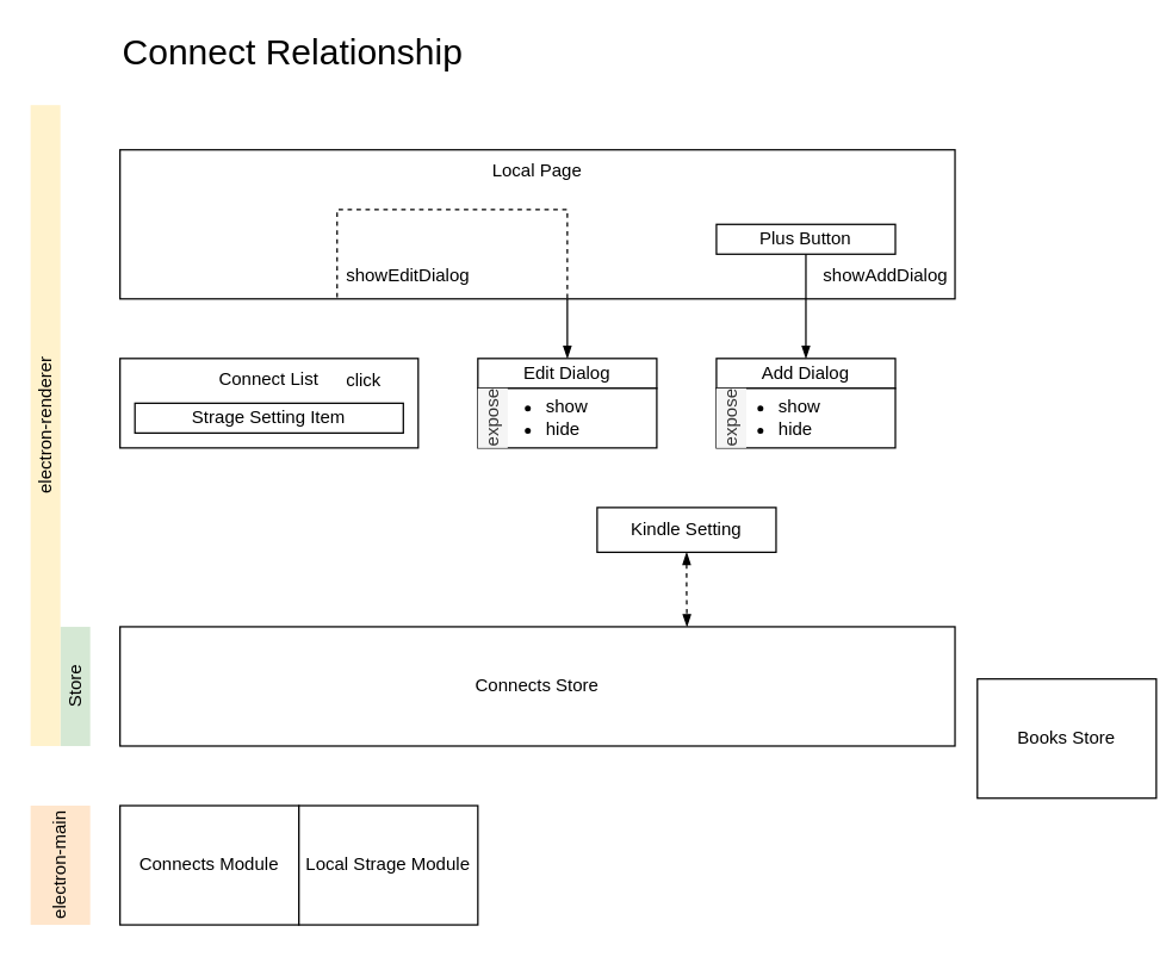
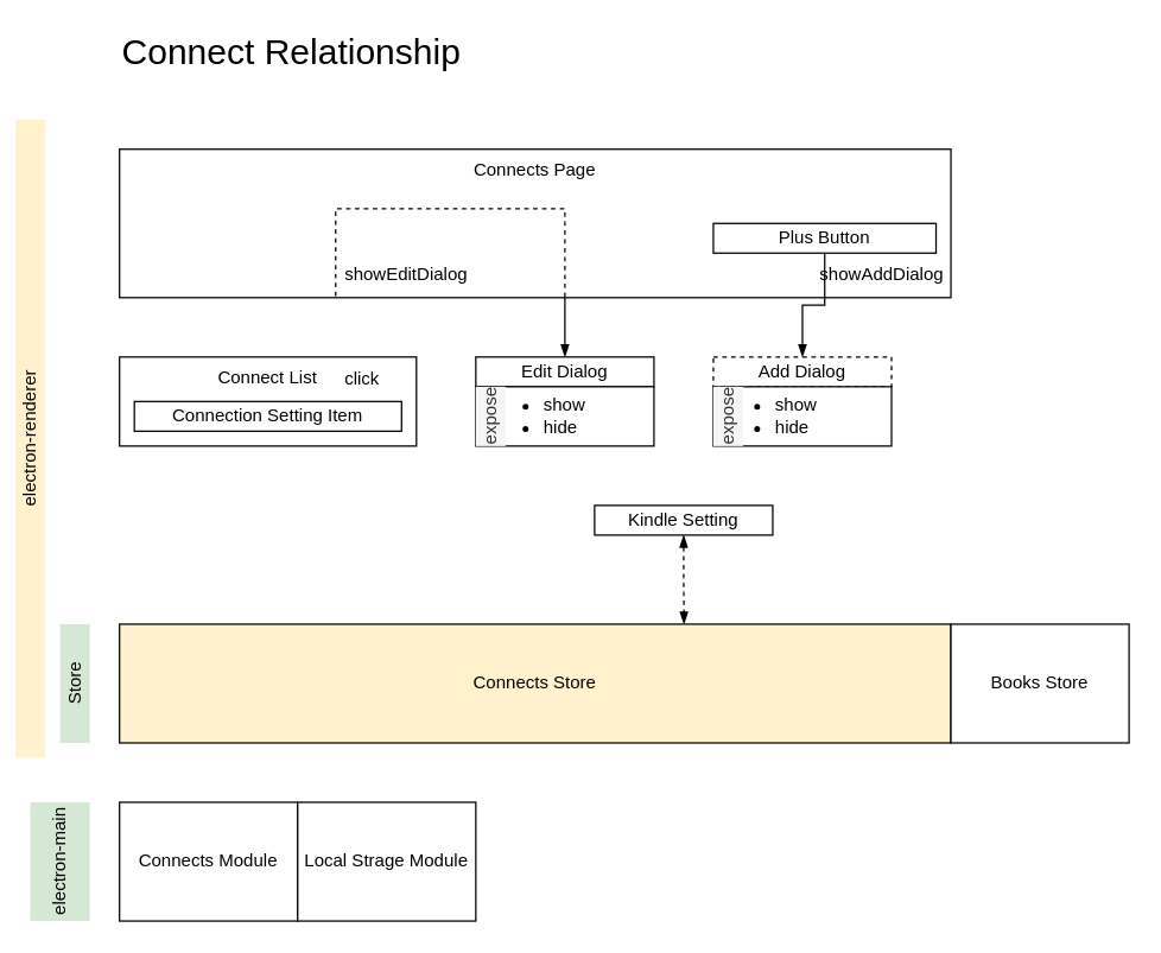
- <mxCell id="3" value="Local Page" style="rounded=0;whiteSpace=wrap;html=1;verticalAlign=top;" parent="1" vertex="1"><mxGeometry y="100" width="560" height="100" as="geometry" x="80" /></mxCell>
+ <mxCell id="3" value="Connects Page" style="rounded=0;whiteSpace=wrap;html=1;verticalAlign=top;" parent="1" vertex="1"><mxGeometry y="100" width="560" height="100" as="geometry" x="80" /></mxCell>
- <mxCell id="11" value="Plus Button" style="rounded=0;whiteSpace=wrap;html=1;" parent="1" vertex="1"><mxGeometry x="480" y="150" width="120" height="20" as="geometry" /></mxCell>
+ <mxCell id="11" value="Plus Button" style="rounded=0;whiteSpace=wrap;html=1;" parent="1" vertex="1"><mxGeometry x="480" y="150" width="150" height="20" as="geometry" /></mxCell>
- <mxCell id="5" value="Add Dialog" style="rounded=0;whiteSpace=wrap;html=1;" parent="1" vertex="1"><mxGeometry x="480" y="240" width="120" height="20" as="geometry" /></mxCell>
+ <mxCell id="5" value="Add Dialog" style="rounded=0;whiteSpace=wrap;html=1;dashed=1;" parent="1" vertex="1"><mxGeometry x="480" y="240" width="120" height="20" as="geometry" /></mxCell>
- <mxCell id="12" value="Strage Setting Item" style="rounded=0;whiteSpace=wrap;html=1;" parent="1" vertex="1"><mxGeometry x="90" y="270" width="180" height="20" as="geometry" /></mxCell>
+ <mxCell id="12" value="Connection Setting Item" style="rounded=0;whiteSpace=wrap;html=1;" parent="1" vertex="1"><mxGeometry x="90" y="270" width="180" height="20" as="geometry" /></mxCell>
- <mxCell id="22" value="electron-renderer" style="rounded=0;whiteSpace=wrap;html=1;strokeColor=none;fillColor=#fff2cc;horizontal=0;" parent="1" vertex="1"><mxGeometry x="20" y="70" width="20" height="430" as="geometry" /></mxCell>
+ <mxCell id="22" value="electron-renderer" style="rounded=0;whiteSpace=wrap;html=1;strokeColor=none;fillColor=#fff2cc;horizontal=0;" parent="1" vertex="1"><mxGeometry x="10" y="80" width="20" height="430" as="geometry" /></mxCell>
- <mxCell id="19" value="Kindle Setting" style="rounded=0;whiteSpace=wrap;html=1;" parent="1" vertex="1"><mxGeometry x="400" y="340" width="120" height="30" as="geometry" /></mxCell>
+ <mxCell id="19" value="Kindle Setting" style="rounded=0;whiteSpace=wrap;html=1;" parent="1" vertex="1"><mxGeometry x="400" y="340" width="120" height="20" as="geometry" /></mxCell>
- <mxCell id="20" value="Connects Store" style="rounded=0;whiteSpace=wrap;html=1;" parent="1" vertex="1"><mxGeometry y="420" width="560" height="80" as="geometry" x="80" /></mxCell>
+ <mxCell id="20" value="Connects Store" style="rounded=0;whiteSpace=wrap;html=1;fillColor=#fff2cc;" parent="1" vertex="1"><mxGeometry y="420" width="560" height="80" as="geometry" x="80" /></mxCell>
- <mxCell id="26" value="Books Store" style="rounded=0;whiteSpace=wrap;html=1;" vertex="1" parent="1"><mxGeometry x="655" y="455" width="120" height="80" as="geometry" /></mxCell>
+ <mxCell id="26" value="Books Store" style="rounded=0;whiteSpace=wrap;html=1;" vertex="1" parent="1"><mxGeometry x="640" y="420" width="120" height="80" as="geometry" /></mxCell>
- <mxCell id="23" value="electron-main" style="rounded=0;whiteSpace=wrap;html=1;strokeColor=none;fillColor=#ffe6cc;horizontal=0;" parent="1" vertex="1"><mxGeometry x="20" y="540" width="40" height="80" as="geometry" /></mxCell>
+ <mxCell id="23" value="electron-main" style="rounded=0;whiteSpace=wrap;html=1;strokeColor=none;fillColor=#d5e8d4;horizontal=0;" parent="1" vertex="1"><mxGeometry x="20" y="540" width="40" height="80" as="geometry" /></mxCell>
